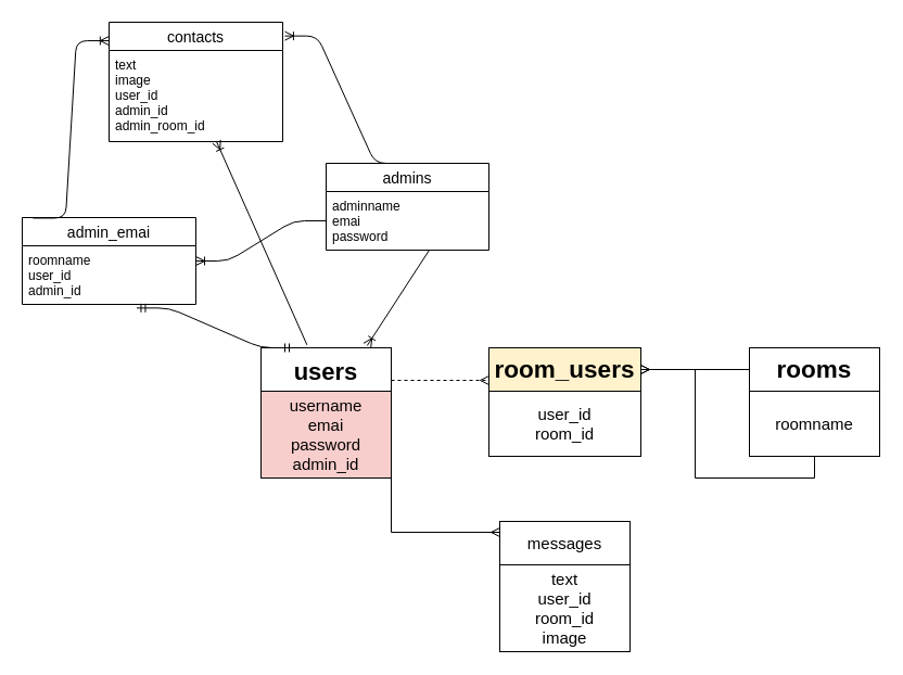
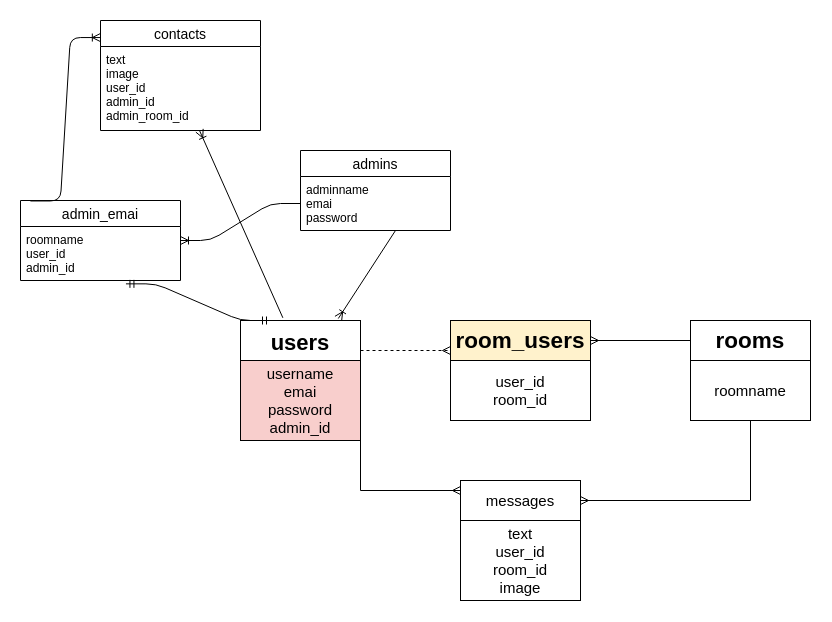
- <mxCell id="21" value="" style="edgeStyle=entityRelationEdgeStyle;fontSize=12;html=1;endArrow=ERoneToMany;entryX=1.012;entryY=0.115;entryDx=0;entryDy=0;entryPerimeter=0;exitX=0.5;exitY=0;exitDx=0;exitDy=0;" edge="1" parent="1" source="15" target="19"><mxGeometry width="100" height="100" relative="1" as="geometry"><mxPoint x="360" y="140" as="sourcePoint" /><mxPoint x="290" y="90" as="targetPoint" /></mxGeometry></mxCell>
- <mxCell id="9" style="edgeStyle=orthogonalEdgeStyle;rounded=0;orthogonalLoop=1;jettySize=auto;html=1;exitX=0.5;exitY=1;exitDx=0;exitDy=0;endArrow=ERmany;endFill=0;fontSize=15;" parent="1" source="10" target="11" edge="1"><mxGeometry relative="1" as="geometry" /></mxCell>
+ <mxCell id="9" style="edgeStyle=orthogonalEdgeStyle;rounded=0;orthogonalLoop=1;jettySize=auto;html=1;exitX=0.5;exitY=1;exitDx=0;exitDy=0;entryX=1;entryY=0.5;entryDx=0;entryDy=0;endArrow=ERmany;endFill=0;fontSize=15;" parent="1" source="10" target="13" edge="1"><mxGeometry relative="1" as="geometry" /></mxCell>
